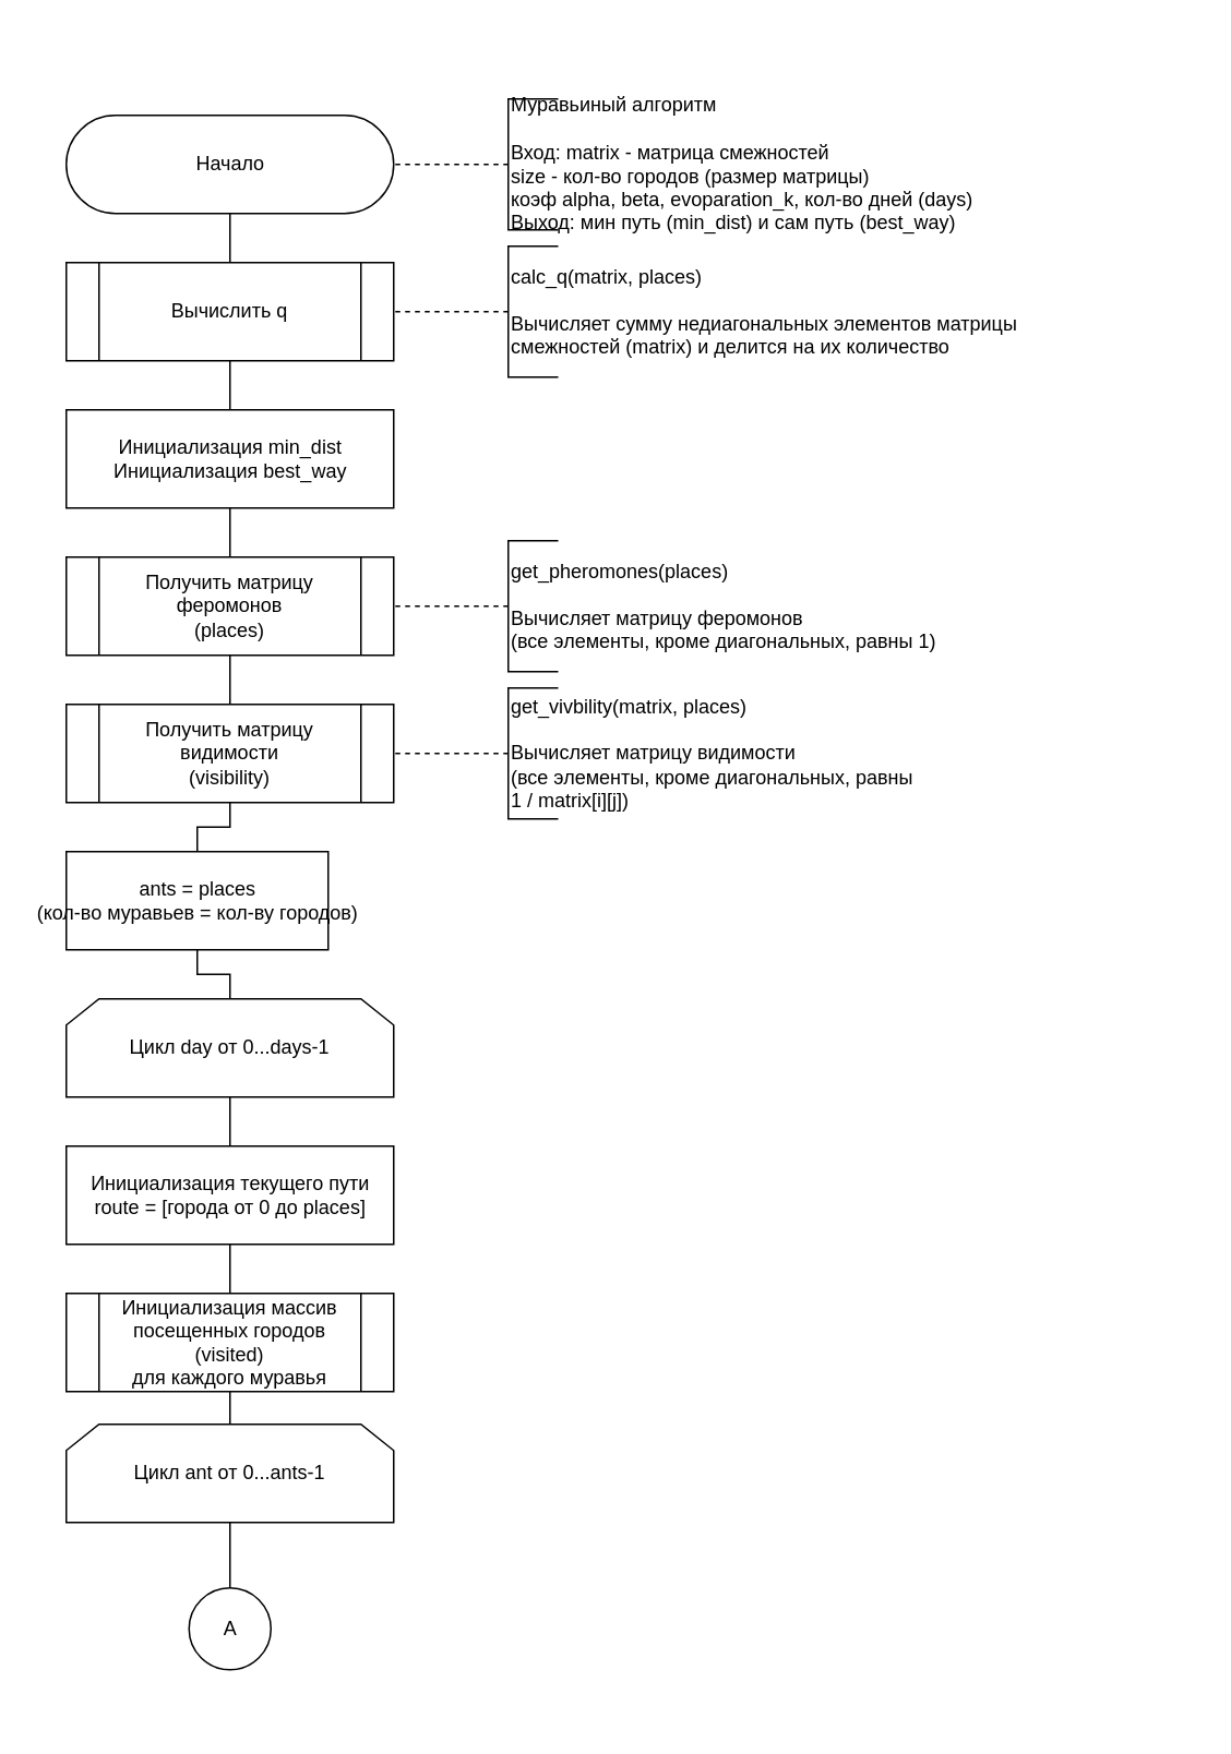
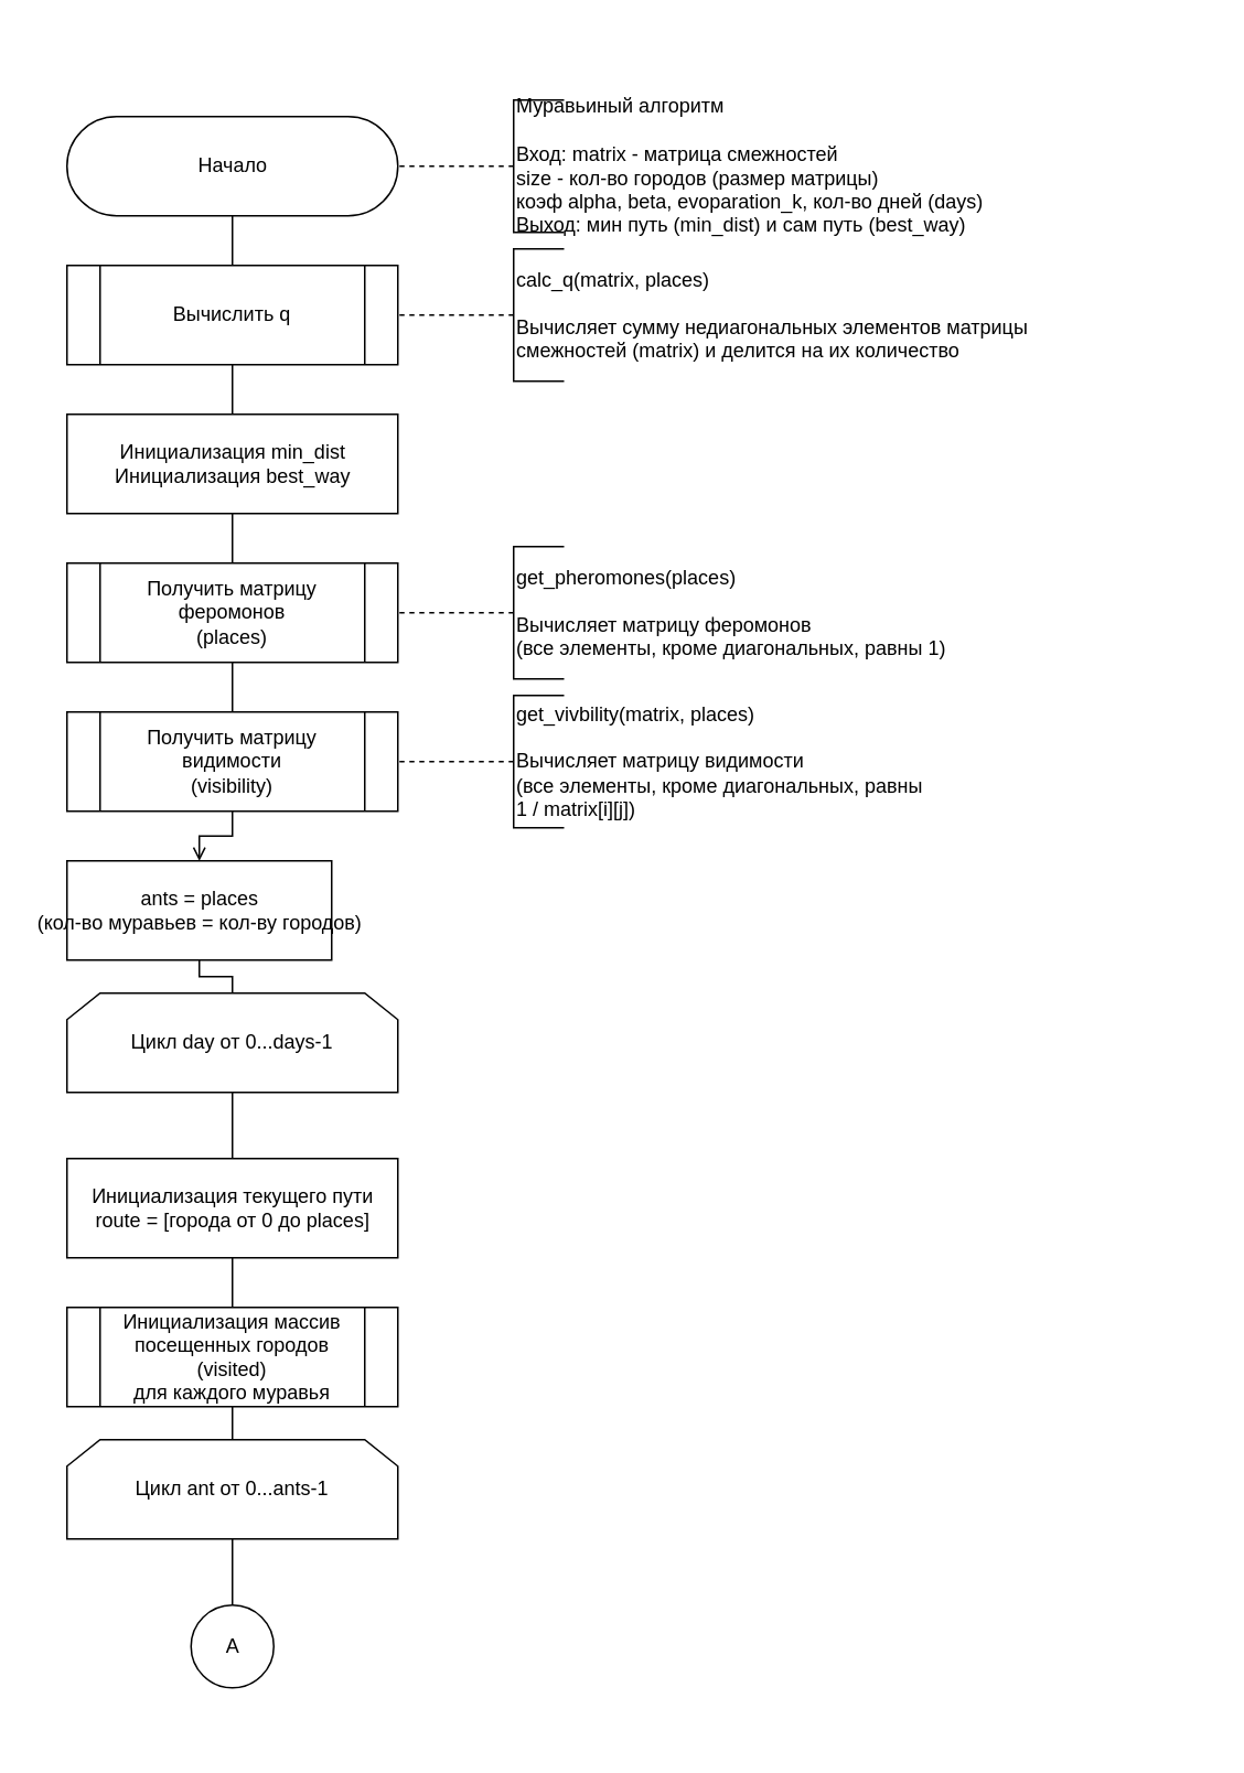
- <mxCell id="13" style="edgeStyle=orthogonalEdgeStyle;rounded=0;html=1;exitX=0.5;exitY=1;exitDx=0;exitDy=0;entryX=0.5;entryY=0;entryDx=0;entryDy=0;endArrow=none;endFill=0;" parent="1" source="14" target="22" edge="1"><mxGeometry relative="1" as="geometry" /></mxCell>
+ <mxCell id="13" style="edgeStyle=orthogonalEdgeStyle;rounded=0;html=1;exitX=0.5;exitY=1;exitDx=0;exitDy=0;entryX=0.5;entryY=0;entryDx=0;entryDy=0;endArrow=open;endFill=0;" parent="1" source="14" target="22" edge="1"><mxGeometry relative="1" as="geometry" /></mxCell>
- <mxCell id="24" value="Цикл day от 0...days-1" style="shape=loopLimit;whiteSpace=wrap;html=1;direction=east" parent="1" vertex="1"><mxGeometry x="40" y="610" width="200" height="60" as="geometry" /></mxCell>
+ <mxCell id="24" value="Цикл day от 0...days-1" style="shape=loopLimit;whiteSpace=wrap;html=1;direction=east" parent="1" vertex="1"><mxGeometry x="40" y="600" width="200" height="60" as="geometry" /></mxCell>
